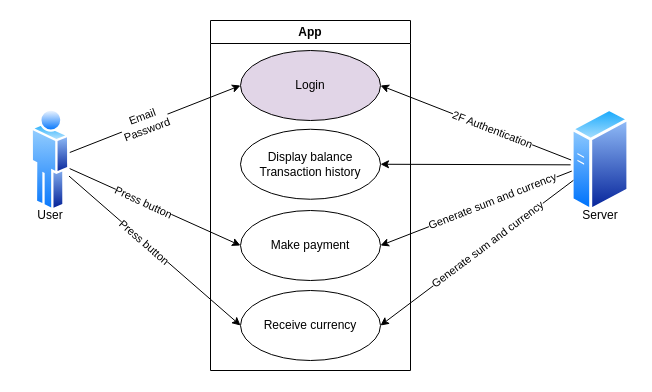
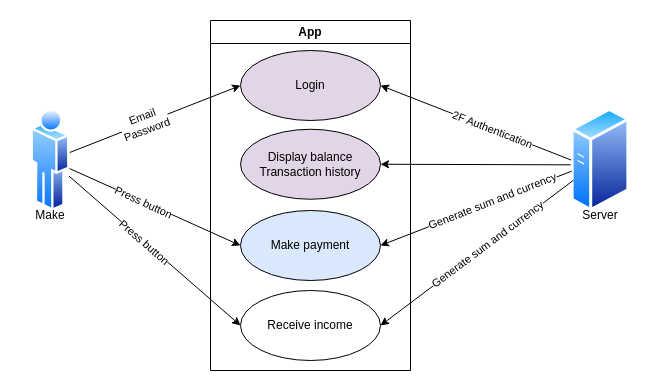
- <mxCell id="4" value="Display balance&lt;br&gt;Transaction history" style="ellipse;whiteSpace=wrap;html=1;" parent="2" vertex="1"><mxGeometry x="30" y="108.75" width="140" height="70" as="geometry" /></mxCell>
+ <mxCell id="4" value="Display balance&lt;br&gt;Transaction history" style="ellipse;whiteSpace=wrap;html=1;fillColor=#e1d5e7;" parent="2" vertex="1"><mxGeometry x="30" y="108.75" width="140" height="70" as="geometry" /></mxCell>
- <mxCell id="14" value="User" style="text;html=1;strokeColor=none;fillColor=none;align=center;verticalAlign=middle;whiteSpace=wrap;rounded=0;" parent="12" vertex="1"><mxGeometry y="92.5" width="60" height="30" as="geometry" /></mxCell>
+ <mxCell id="14" value="Make" style="text;html=1;strokeColor=none;fillColor=none;align=center;verticalAlign=middle;whiteSpace=wrap;rounded=0;" parent="12" vertex="1"><mxGeometry y="92.5" width="60" height="30" as="geometry" /></mxCell>
- <mxCell id="5" value="Make payment" style="ellipse;whiteSpace=wrap;html=1;" vertex="1" parent="2"><mxGeometry x="30" y="190" width="140" height="70" as="geometry" /></mxCell>
+ <mxCell id="5" value="Make payment" style="ellipse;whiteSpace=wrap;html=1;fillColor=#dae8fc;" vertex="1" parent="2"><mxGeometry x="30" y="190" width="140" height="70" as="geometry" /></mxCell>
- <mxCell id="6" value="Receive currency" style="ellipse;whiteSpace=wrap;html=1;" vertex="1" parent="2"><mxGeometry x="30" y="270" width="140" height="70" as="geometry" /></mxCell>
+ <mxCell id="6" value="Receive income" style="ellipse;whiteSpace=wrap;html=1;" vertex="1" parent="2"><mxGeometry x="30" y="270" width="140" height="70" as="geometry" /></mxCell>
